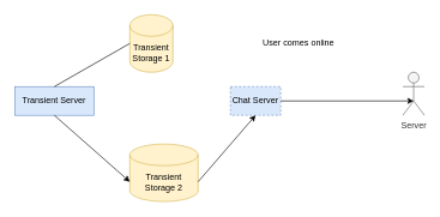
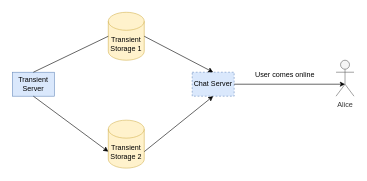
- <mxCell id="12" value="User comes online" style="text;html=1;strokeColor=none;fillColor=none;align=center;verticalAlign=middle;whiteSpace=wrap;rounded=0;" vertex="1" parent="1"><mxGeometry x="340" y="45" width="150" height="30" as="geometry" /></mxCell>
+ <mxCell id="12" value="User comes online" style="text;html=1;strokeColor=none;fillColor=none;align=center;verticalAlign=middle;whiteSpace=wrap;rounded=0;" vertex="1" parent="1"><mxGeometry x="400" y="110" width="150" height="30" as="geometry" /></mxCell>
+ <mxCell id="9" value="" style="endArrow=classic;html=1;rounded=0;exitX=1;exitY=0.5;exitDx=0;exitDy=0;entryX=0.5;entryY=0;entryDx=0;entryDy=0;exitPerimeter=0;" edge="1" parent="1" source="4" target="3"><mxGeometry width="50" height="50" relative="1" as="geometry"><mxPoint x="75" y="180" as="sourcePoint" /><mxPoint x="200" y="272.5" as="targetPoint" /></mxGeometry></mxCell>
- <mxCell id="2" value="Transient Server" style="rounded=0;whiteSpace=wrap;html=1;fillColor=#dae8fc;strokeColor=#6c8ebf;" vertex="1" parent="1"><mxGeometry x="20" y="120" width="110" height="40" as="geometry" /></mxCell>
+ <mxCell id="2" value="Transient Server" style="rounded=0;whiteSpace=wrap;html=1;fillColor=#dae8fc;strokeColor=#6c8ebf;" vertex="1" parent="1"><mxGeometry x="20" y="120" width="70" height="40" as="geometry" /></mxCell>
- <mxCell id="10" value="Server" style="shape=umlActor;verticalLabelPosition=bottom;verticalAlign=top;html=1;outlineConnect=0;fillColor=#f5f5f5;fontColor=#333333;strokeColor=#666666;" vertex="1" parent="1"><mxGeometry x="560" y="100" width="30" height="60" as="geometry" /></mxCell>
+ <mxCell id="10" value="Alice" style="shape=umlActor;verticalLabelPosition=bottom;verticalAlign=top;html=1;outlineConnect=0;fillColor=#f5f5f5;fontColor=#333333;strokeColor=#666666;" vertex="1" parent="1"><mxGeometry x="560" y="100" width="30" height="60" as="geometry" /></mxCell>
- <mxCell id="5" value="Transient Storage 2" style="shape=cylinder3;whiteSpace=wrap;html=1;boundedLbl=1;backgroundOutline=1;size=15;fillColor=#fff2cc;strokeColor=#d6b656;" vertex="1" parent="1"><mxGeometry x="180" y="200" width="95" height="80" as="geometry" /></mxCell>
+ <mxCell id="5" value="Transient Storage 2" style="shape=cylinder3;whiteSpace=wrap;html=1;boundedLbl=1;backgroundOutline=1;size=15;fillColor=#fff2cc;strokeColor=#d6b656;" vertex="1" parent="1"><mxGeometry x="180" y="200" width="60" height="80" as="geometry" /></mxCell>
